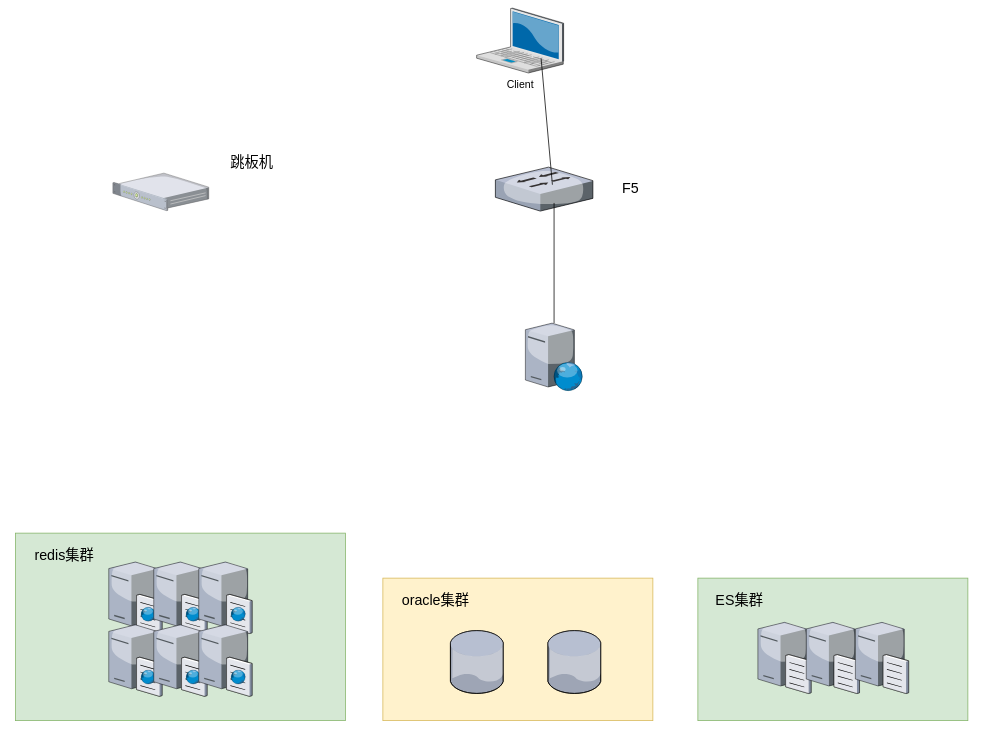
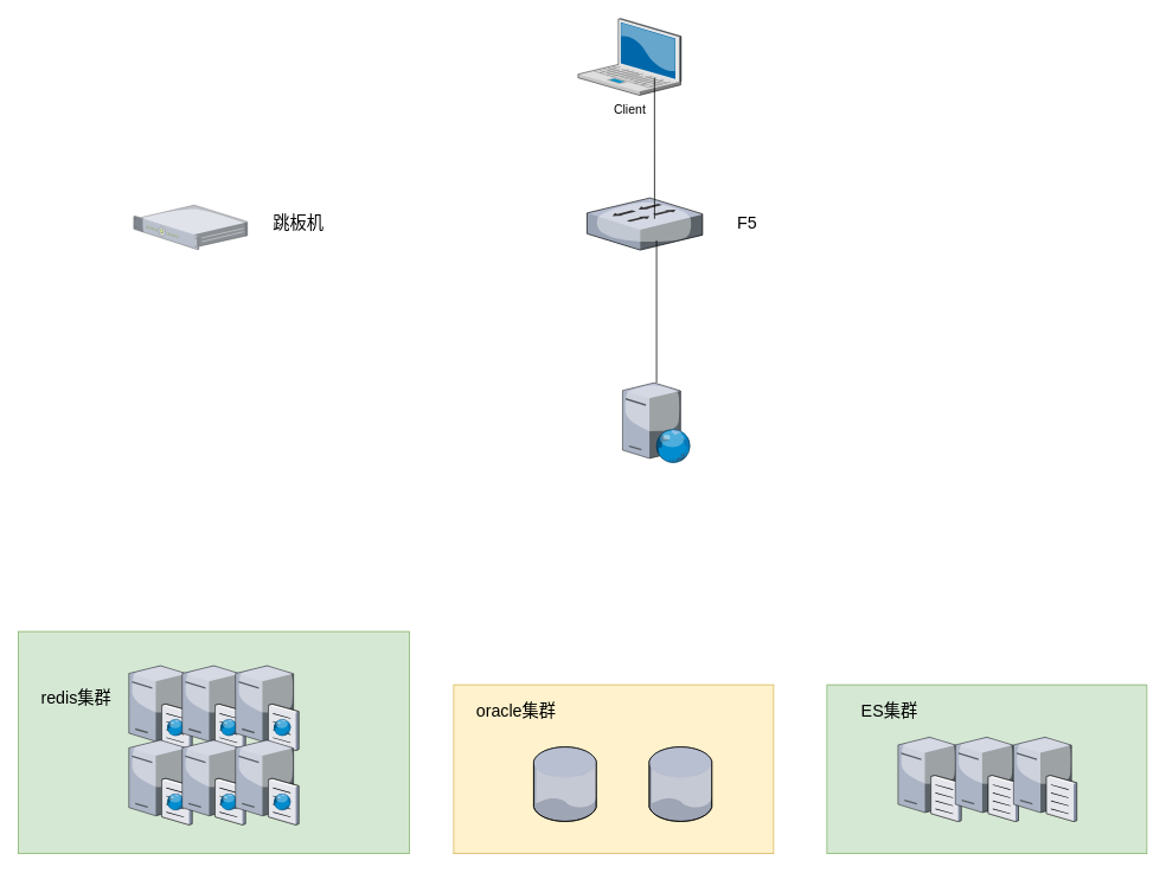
- <mxCell id="4" value="Client" style="verticalLabelPosition=bottom;aspect=fixed;html=1;verticalAlign=top;strokeColor=none;shape=mxgraph.citrix.laptop_2;fillColor=#66B2FF;gradientColor=#0066CC;fontSize=14;" parent="1" vertex="1"><mxGeometry x="635" y="10" width="116" height="86.5" as="geometry" /></mxCell>
+ <mxCell id="4" value="Client" style="verticalLabelPosition=bottom;aspect=fixed;html=1;verticalAlign=top;strokeColor=none;shape=mxgraph.citrix.laptop_2;fillColor=#66B2FF;gradientColor=#0066CC;fontSize=14;" parent="1" vertex="1"><mxGeometry x="650" y="20" width="116" height="86.5" as="geometry" /></mxCell>
- <mxCell id="21" value="&lt;span style=&quot;font-size: 19px;&quot;&gt;跳板机&lt;/span&gt;" style="text;html=1;align=center;verticalAlign=middle;resizable=0;points=[];autosize=1;strokeColor=none;fillColor=none;" vertex="1" parent="1"><mxGeometry x="295" y="196.32" width="80" height="40" as="geometry" /></mxCell>
+ <mxCell id="21" value="&lt;span style=&quot;font-size: 19px;&quot;&gt;跳板机&lt;/span&gt;" style="text;html=1;align=center;verticalAlign=middle;resizable=0;points=[];autosize=1;strokeColor=none;fillColor=none;" vertex="1" parent="1"><mxGeometry x="295" y="231.32" width="80" height="40" as="geometry" /></mxCell>
- <mxCell id="11" value="&lt;font style=&quot;font-size: 19px;&quot;&gt;redis集群&lt;/font&gt;" style="text;html=1;align=center;verticalAlign=middle;resizable=0;points=[];autosize=1;strokeColor=none;fillColor=none;" vertex="1" parent="1"><mxGeometry x="34.5" y="720" width="100" height="40" as="geometry" /></mxCell>
+ <mxCell id="11" value="&lt;font style=&quot;font-size: 19px;&quot;&gt;redis集群&lt;/font&gt;" style="text;html=1;align=center;verticalAlign=middle;resizable=0;points=[];autosize=1;strokeColor=none;fillColor=none;" vertex="1" parent="1"><mxGeometry x="34.5" y="765" width="100" height="40" as="geometry" /></mxCell>
- <mxCell id="23" value="&lt;font style=&quot;font-size: 19px;&quot;&gt;ES集群&lt;/font&gt;" style="text;html=1;align=center;verticalAlign=middle;resizable=0;points=[];autosize=1;strokeColor=none;fillColor=none;" vertex="1" parent="1"><mxGeometry x="940" y="780" width="90" height="40" as="geometry" /></mxCell>
+ <mxCell id="23" value="&lt;font style=&quot;font-size: 19px;&quot;&gt;ES集群&lt;/font&gt;" style="text;html=1;align=center;verticalAlign=middle;resizable=0;points=[];autosize=1;strokeColor=none;fillColor=none;" vertex="1" parent="1"><mxGeometry x="955" y="780" width="90" height="40" as="geometry" /></mxCell>
